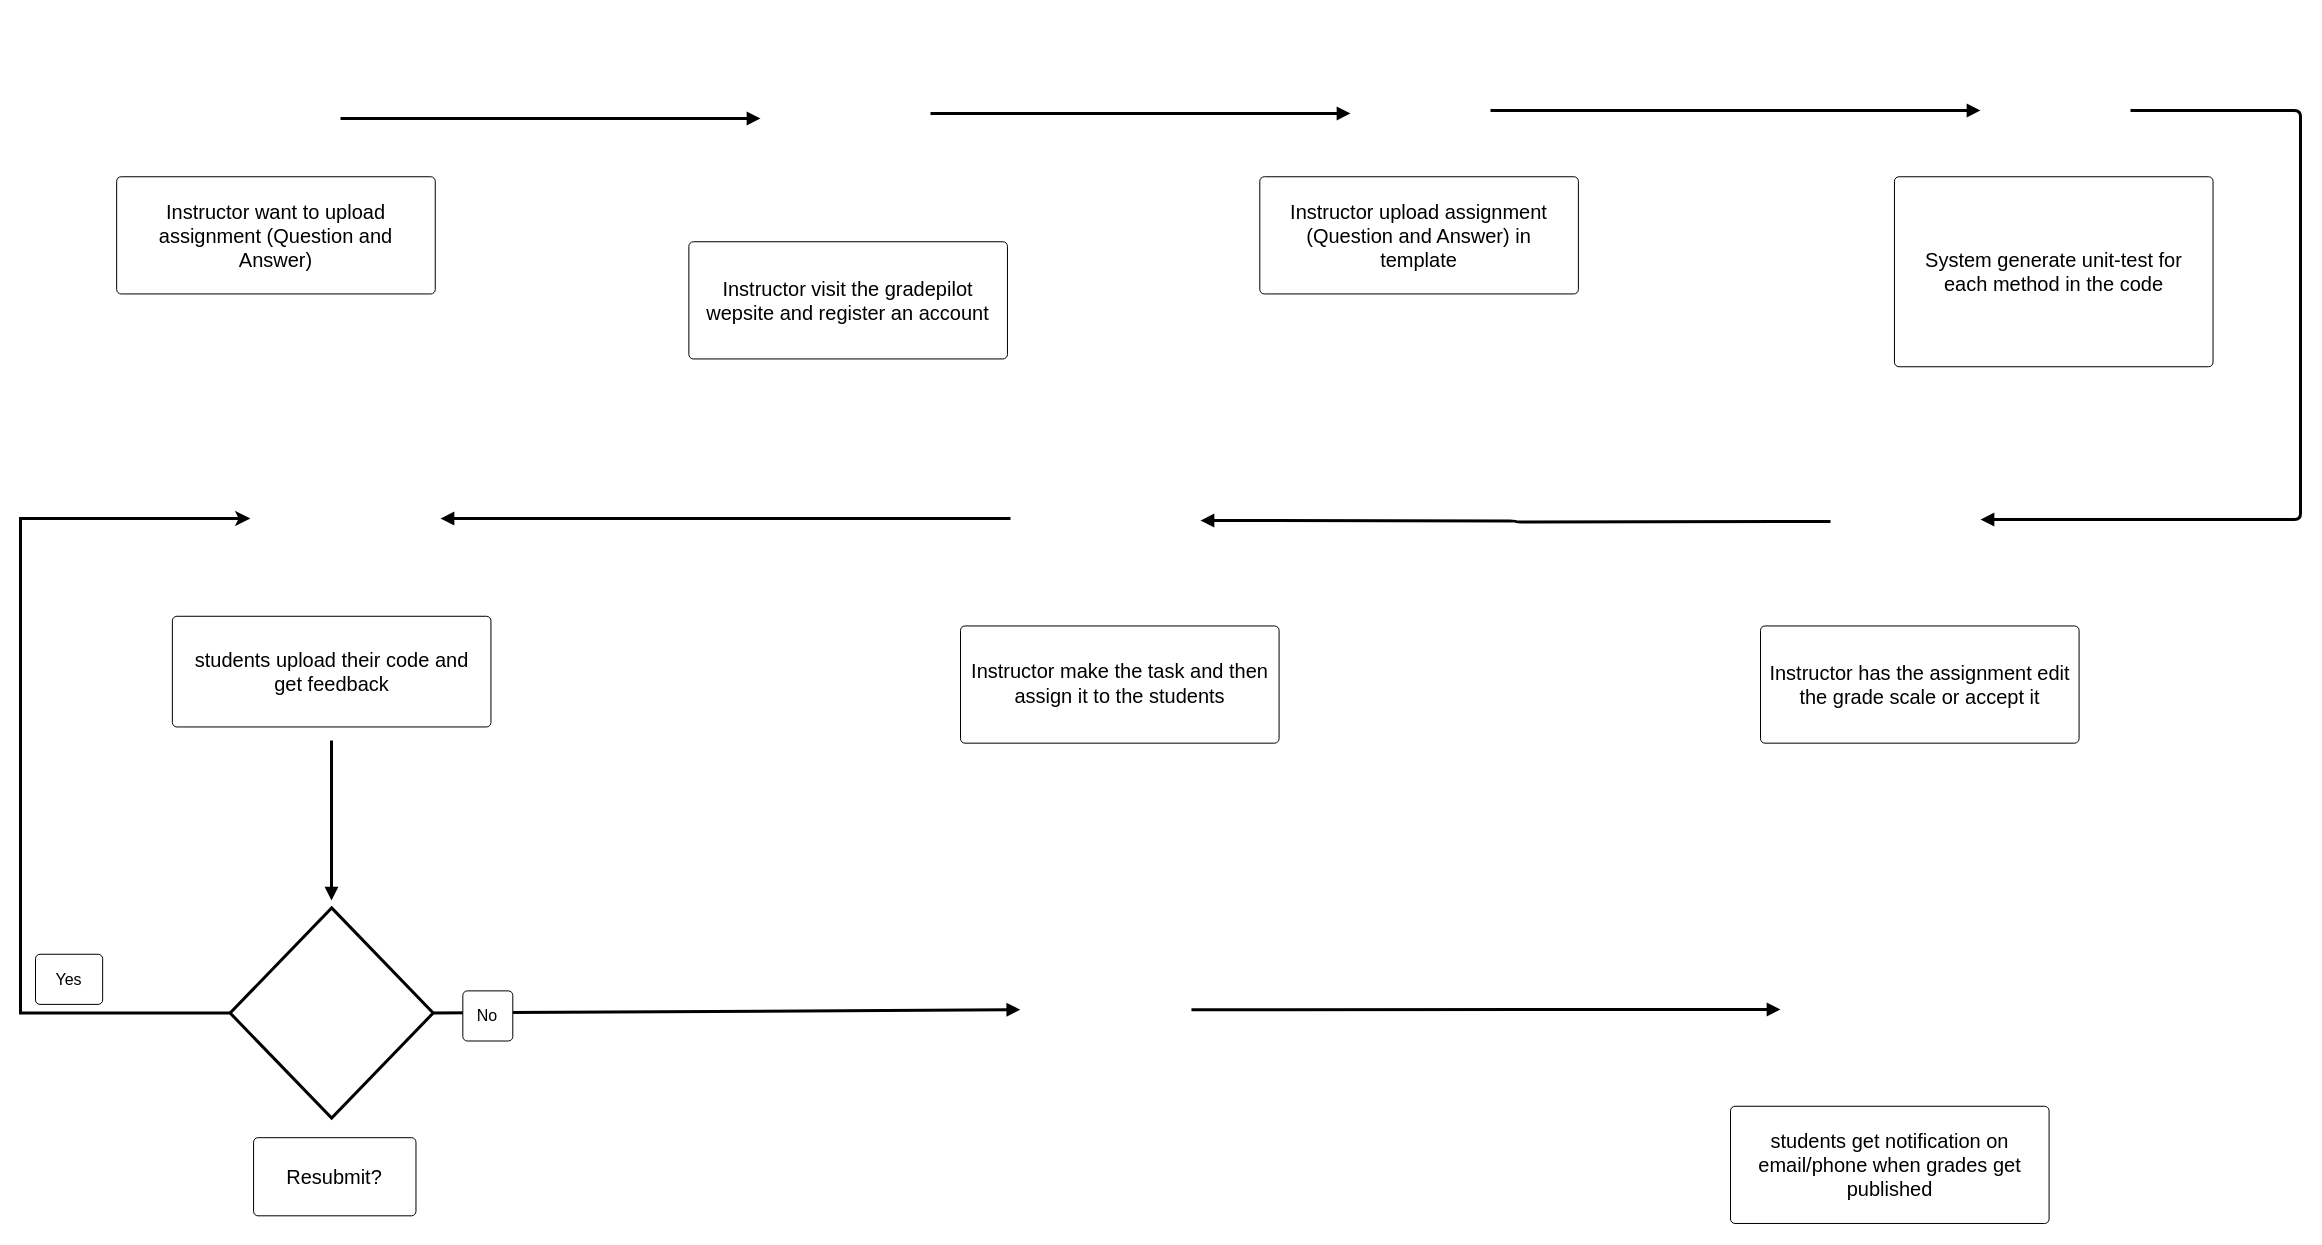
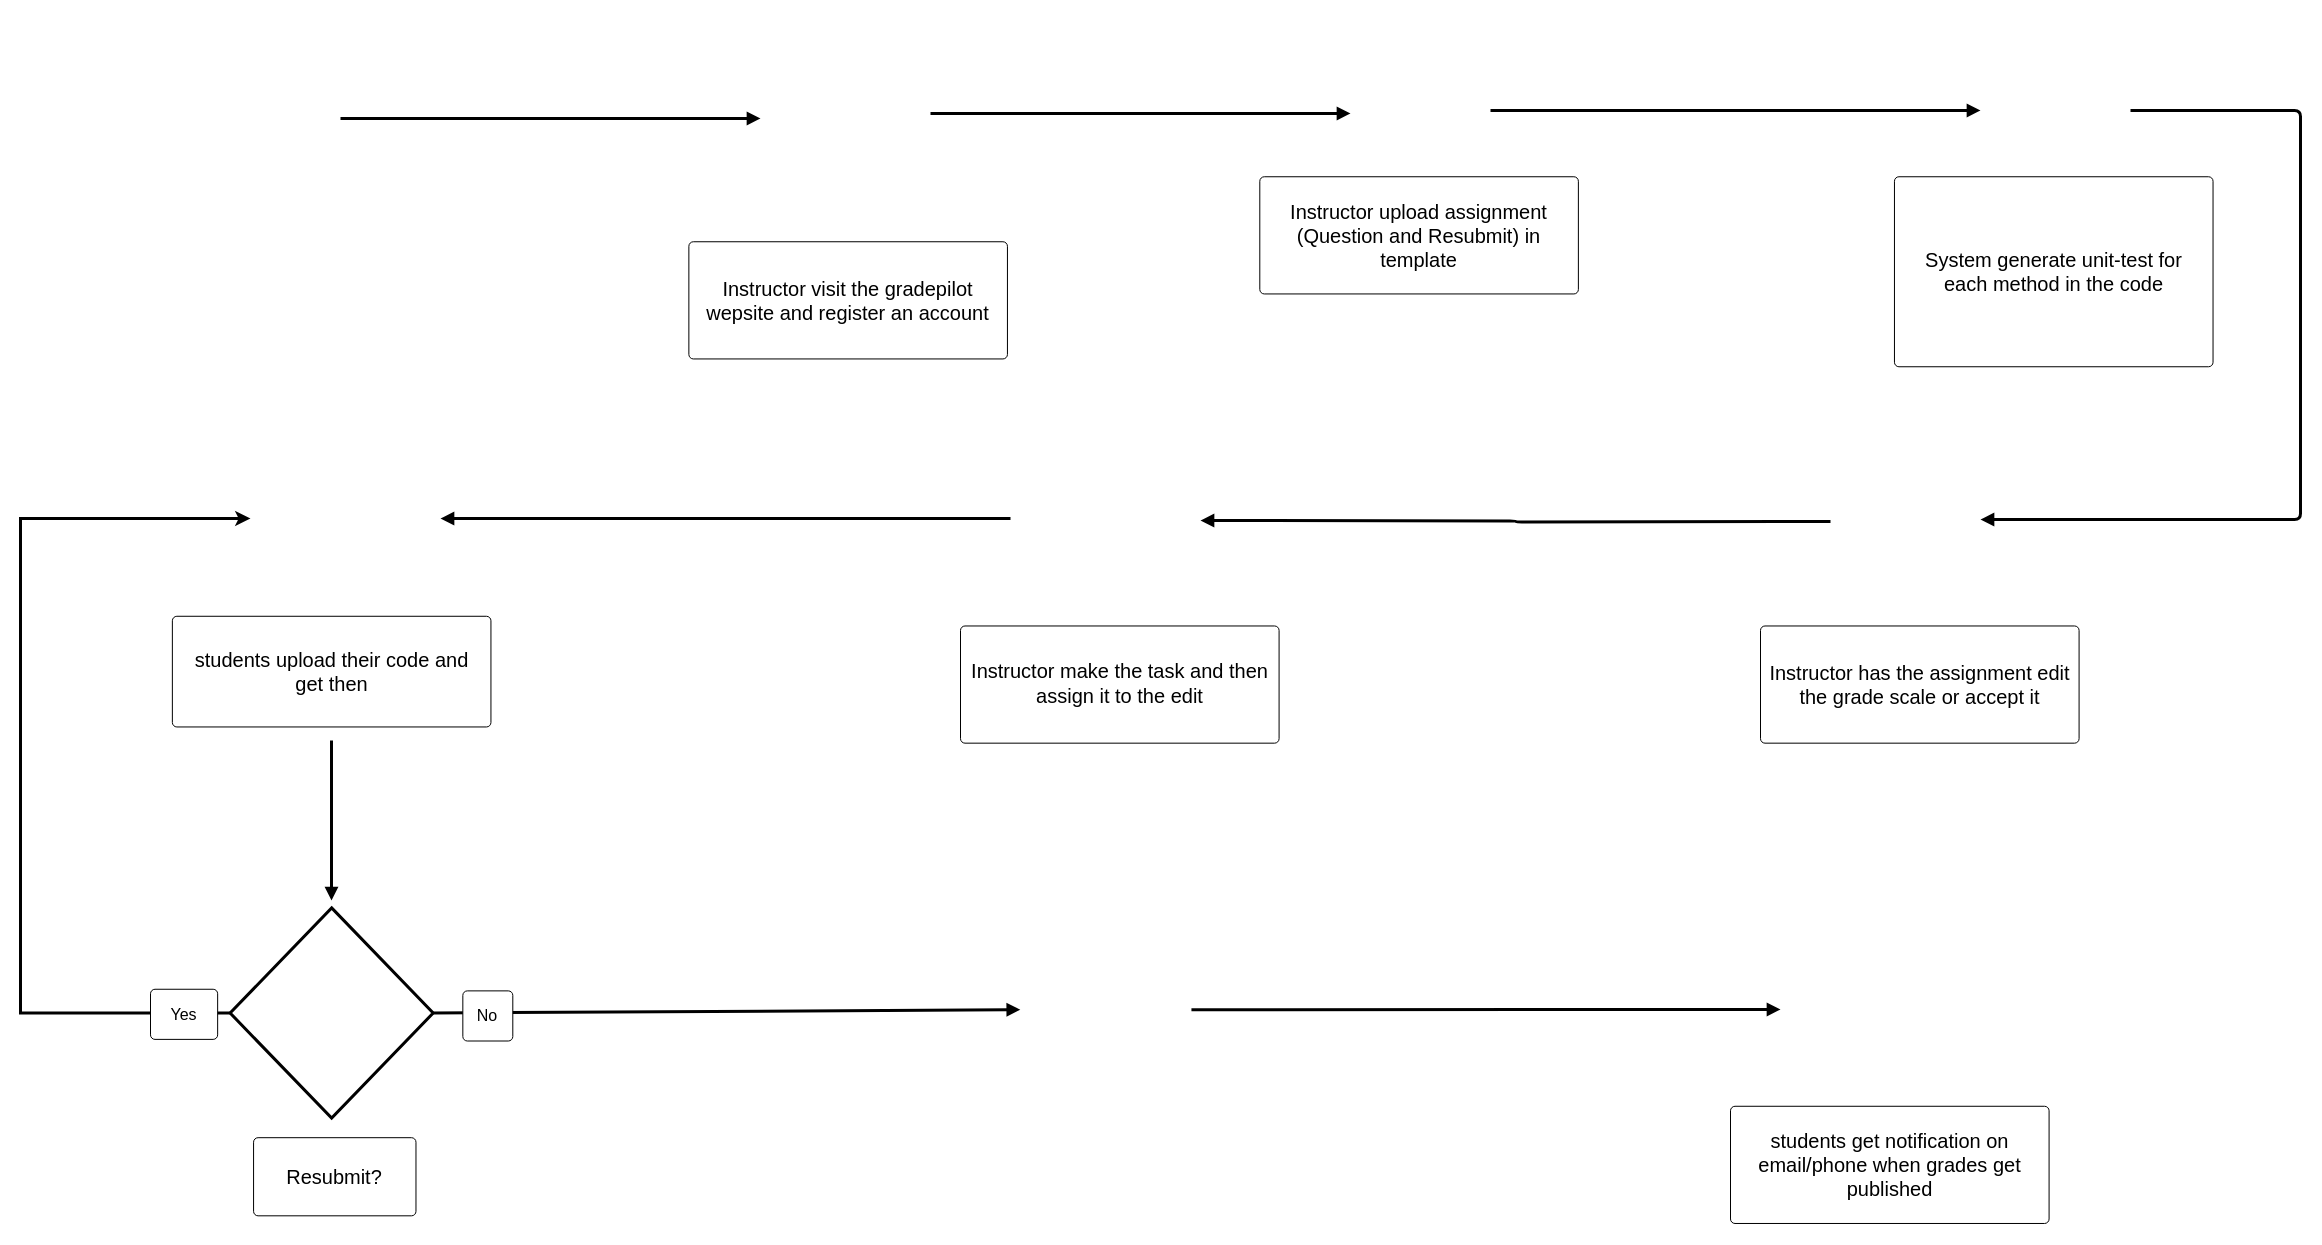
- <mxCell id="2" value="Instructor want to upload assignment (Question and Answer) " style="html=1;overflow=block;blockSpacing=1;whiteSpace=wrap;fontSize=20;spacing=9;verticalAlign=middle;strokeColor=#000000;rounded=1;absoluteArcSize=1;arcSize=9;fillColor=default;strokeWidth=NaN;lucidId=g~-n_72lhCFz;" parent="1" vertex="1"><mxGeometry x="116.171" y="176.25" width="318.578" height="117.187" as="geometry" /></mxCell>
- <mxCell id="5" value="Instructor upload assignment (Question and Answer)  in template" style="html=1;overflow=block;blockSpacing=1;whiteSpace=wrap;fontSize=20;spacing=9;verticalAlign=middle;strokeColor=#000000;rounded=1;absoluteArcSize=1;arcSize=9;fillColor=default;strokeWidth=NaN;lucidId=Lo_nSm~tk-nF;" parent="1" vertex="1"><mxGeometry x="1259.305" y="176.25" width="318.578" height="117.187" as="geometry" /></mxCell>
+ <mxCell id="5" value="Instructor upload assignment (Question and Resubmit)  in template" style="html=1;overflow=block;blockSpacing=1;whiteSpace=wrap;fontSize=20;spacing=9;verticalAlign=middle;strokeColor=#000000;rounded=1;absoluteArcSize=1;arcSize=9;fillColor=default;strokeWidth=NaN;lucidId=Lo_nSm~tk-nF;" parent="1" vertex="1"><mxGeometry x="1259.305" y="176.25" width="318.578" height="117.187" as="geometry" /></mxCell>
- <mxCell id="17" value="students upload their code and get feedback" style="html=1;overflow=block;blockSpacing=1;whiteSpace=wrap;fontSize=20;spacing=9;verticalAlign=middle;strokeColor=#000000;rounded=1;absoluteArcSize=1;arcSize=9;fillColor=default;strokeWidth=NaN;lucidId=U0_nzfAXelq3;" parent="1" vertex="1"><mxGeometry x="171.866" y="615.779" width="318.578" height="110.677" as="geometry" /></mxCell>
+ <mxCell id="17" value="students upload their code and get then" style="html=1;overflow=block;blockSpacing=1;whiteSpace=wrap;fontSize=20;spacing=9;verticalAlign=middle;strokeColor=#000000;rounded=1;absoluteArcSize=1;arcSize=9;fillColor=default;strokeWidth=NaN;lucidId=U0_nzfAXelq3;" parent="1" vertex="1"><mxGeometry x="171.866" y="615.779" width="318.578" height="110.677" as="geometry" /></mxCell>
- <mxCell id="12" value="&lt;div style=&quot;display: flex; justify-content: center; text-align: center; align-items: baseline; font-size: 20px; line-height: 1.25; margin-top: -2px;&quot;&gt;&lt;span style=&quot;font-size: 20px;&quot;&gt;&lt;span style=&quot;font-size: 20px;&quot;&gt;Instructor make the task and then &lt;/span&gt;&lt;span style=&quot;font-size: 20px; color: rgb(0, 0, 0);&quot;&gt;assign&lt;/span&gt;&lt;span style=&quot;font-size: 20px; color: rgb(0, 0, 0);&quot;&gt; &lt;/span&gt;&lt;span style=&quot;font-size: 20px;&quot;&gt;it to the students&lt;/span&gt;&lt;/span&gt;&lt;/div&gt;" style="html=1;overflow=block;blockSpacing=1;whiteSpace=wrap;fontSize=20;spacing=9;verticalAlign=middle;strokeColor=#000000;rounded=1;absoluteArcSize=1;arcSize=9;fillColor=default;strokeWidth=NaN;lucidId=fM_n-XyTZdL4;" parent="1" vertex="1"><mxGeometry x="959.995" y="625.469" width="318.578" height="117.187" as="geometry" /></mxCell>
+ <mxCell id="12" value="&lt;div style=&quot;display: flex; justify-content: center; text-align: center; align-items: baseline; font-size: 20px; line-height: 1.25; margin-top: -2px;&quot;&gt;&lt;span style=&quot;font-size: 20px;&quot;&gt;&lt;span style=&quot;font-size: 20px;&quot;&gt;Instructor make the task and then &lt;/span&gt;&lt;span style=&quot;font-size: 20px; color: rgb(0, 0, 0);&quot;&gt;assign&lt;/span&gt;&lt;span style=&quot;font-size: 20px; color: rgb(0, 0, 0);&quot;&gt; &lt;/span&gt;&lt;span style=&quot;font-size: 20px;&quot;&gt;it to the edit&lt;/span&gt;&lt;/span&gt;&lt;/div&gt;" style="html=1;overflow=block;blockSpacing=1;whiteSpace=wrap;fontSize=20;spacing=9;verticalAlign=middle;strokeColor=#000000;rounded=1;absoluteArcSize=1;arcSize=9;fillColor=default;strokeWidth=NaN;lucidId=fM_n-XyTZdL4;" parent="1" vertex="1"><mxGeometry x="959.995" y="625.469" width="318.578" height="117.187" as="geometry" /></mxCell>
- <mxCell id="31" value="Yes" style="html=1;overflow=block;blockSpacing=1;whiteSpace=wrap;fontSize=16;spacing=9;verticalAlign=middle;strokeColor=#000000;rounded=1;absoluteArcSize=1;arcSize=9;fillColor=default;strokeWidth=NaN;lucidId=U0_nzfAXelq3;" parent="1" vertex="1"><mxGeometry x="34.999" y="953.757" width="67.151" height="50.13" as="geometry" /></mxCell>
+ <mxCell id="31" value="Yes" style="html=1;overflow=block;blockSpacing=1;whiteSpace=wrap;fontSize=16;spacing=9;verticalAlign=middle;strokeColor=#000000;rounded=1;absoluteArcSize=1;arcSize=9;fillColor=default;strokeWidth=NaN;lucidId=U0_nzfAXelq3;" parent="1" vertex="1"><mxGeometry x="149.999" y="988.757" width="67.151" height="50.13" as="geometry" /></mxCell>
